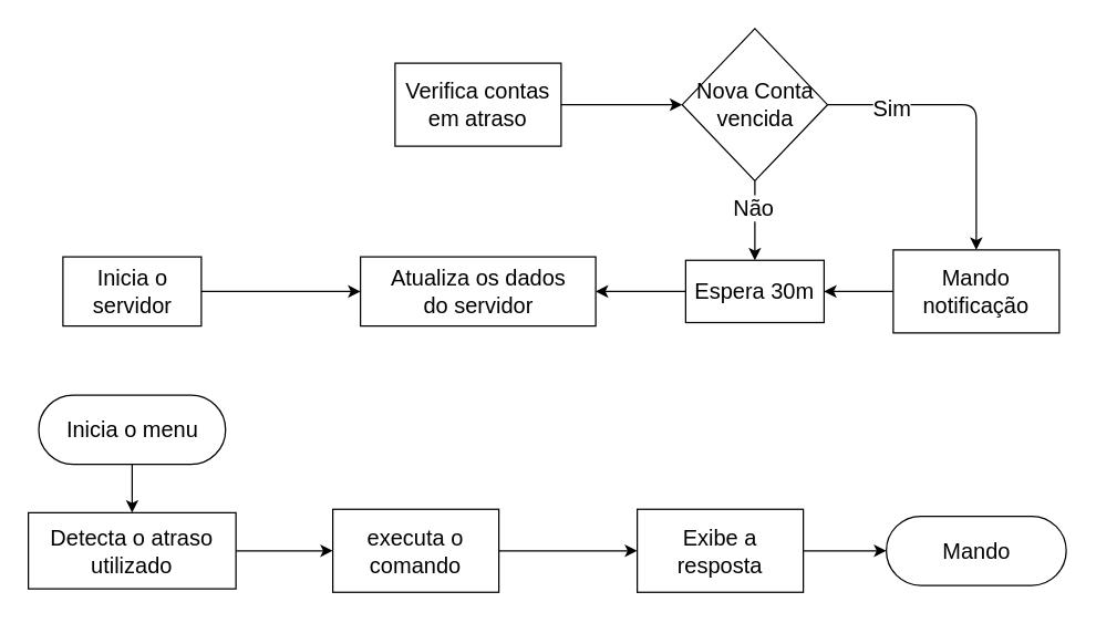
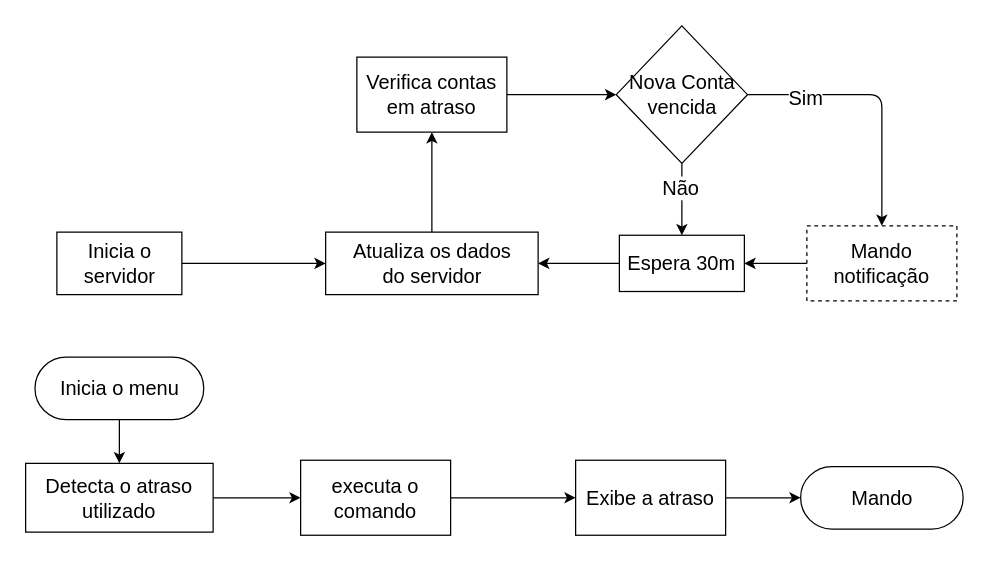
+ <mxCell id="4" value="" style="edgeStyle=none;html=1;fontSize=16;" edge="1" parent="1" source="5" target="7"><mxGeometry relative="1" as="geometry" /></mxCell>
- <mxCell id="14" value="Mando notificação" style="whiteSpace=wrap;html=1;fontSize=16;dashed=0;" vertex="1" parent="1"><mxGeometry x="645" y="180" width="120" height="60" as="geometry" /></mxCell>
+ <mxCell id="14" value="Mando notificação" style="whiteSpace=wrap;html=1;fontSize=16;dashed=1;" vertex="1" parent="1"><mxGeometry x="645" y="180" width="120" height="60" as="geometry" /></mxCell>
- <mxCell id="25" value="Exibe a resposta" style="whiteSpace=wrap;html=1;fontSize=16;dashed=0;" vertex="1" parent="1"><mxGeometry x="460" y="367.5" width="120" height="60" as="geometry" /></mxCell>
+ <mxCell id="25" value="Exibe a atraso" style="whiteSpace=wrap;html=1;fontSize=16;dashed=0;" vertex="1" parent="1"><mxGeometry x="460" y="367.5" width="120" height="60" as="geometry" /></mxCell>
